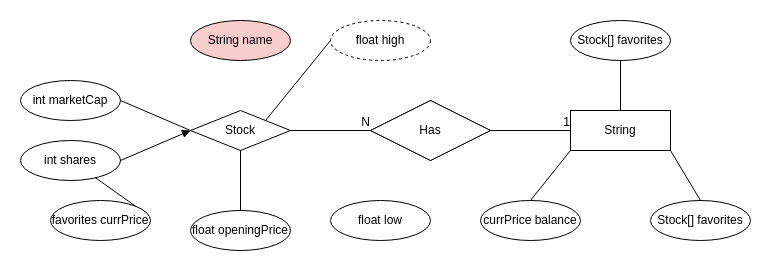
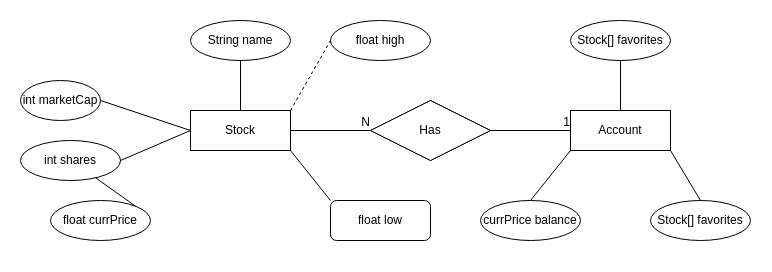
- <mxCell id="6" value="String name" style="ellipse;whiteSpace=wrap;html=1;align=center;fillColor=#f8cecc;" vertex="1" parent="1"><mxGeometry x="190" y="20" width="100" height="40" as="geometry" /></mxCell>
+ <mxCell id="6" value="String name" style="ellipse;whiteSpace=wrap;html=1;align=center;" vertex="1" parent="1"><mxGeometry x="190" y="20" width="100" height="40" as="geometry" /></mxCell>
- <mxCell id="5" value="float high" style="ellipse;whiteSpace=wrap;html=1;align=center;dashed=1;" vertex="1" parent="1"><mxGeometry x="330" y="20" width="100" height="40" as="geometry" /></mxCell>
+ <mxCell id="5" value="float high" style="ellipse;whiteSpace=wrap;html=1;align=center;" vertex="1" parent="1"><mxGeometry x="330" y="20" width="100" height="40" as="geometry" /></mxCell>
- <mxCell id="16" value="" style="endArrow=none;html=1;rounded=0;entryX=0;entryY=0.5;entryDx=0;entryDy=0;exitX=1;exitY=0;exitDx=0;exitDy=0;" edge="1" parent="1" source="4" target="5"><mxGeometry relative="1" as="geometry"><mxPoint x="90" y="340" as="sourcePoint" /><mxPoint x="250" y="340" as="targetPoint" /></mxGeometry></mxCell>
+ <mxCell id="16" value="" style="endArrow=none;html=1;rounded=0;entryX=0;entryY=0.5;entryDx=0;entryDy=0;exitX=1;exitY=0;exitDx=0;exitDy=0;dashed=1;" edge="1" parent="1" source="4" target="5"><mxGeometry relative="1" as="geometry"><mxPoint x="90" y="340" as="sourcePoint" /><mxPoint x="250" y="340" as="targetPoint" /></mxGeometry></mxCell>
+ <mxCell id="12" value="" style="endArrow=none;html=1;rounded=0;entryX=0.5;entryY=0;entryDx=0;entryDy=0;exitX=0.5;exitY=1;exitDx=0;exitDy=0;" edge="1" parent="1" source="6" target="4"><mxGeometry relative="1" as="geometry"><mxPoint x="0" y="140" as="sourcePoint" /><mxPoint x="160" y="140" as="targetPoint" /></mxGeometry></mxCell>
- <mxCell id="9" value="int marketCap" style="ellipse;whiteSpace=wrap;html=1;align=center;" vertex="1" parent="1"><mxGeometry x="20" y="80" width="100" height="40" as="geometry" /></mxCell>
+ <mxCell id="9" value="int marketCap" style="ellipse;whiteSpace=wrap;html=1;align=center;" vertex="1" parent="1"><mxGeometry x="20" y="80" width="80" height="40" as="geometry" /></mxCell>
- <mxCell id="4" value="Stock" style="rhombus;whiteSpace=wrap;html=1;align=center;" vertex="1" parent="1"><mxGeometry x="190" y="110" width="100" height="40" as="geometry" /></mxCell>
+ <mxCell id="4" value="Stock" style="whiteSpace=wrap;html=1;align=center;" vertex="1" parent="1"><mxGeometry x="190" y="110" width="100" height="40" as="geometry" /></mxCell>
- <mxCell id="3" value="String" style="whiteSpace=wrap;html=1;align=center;" vertex="1" parent="1"><mxGeometry x="570" y="110" width="100" height="40" as="geometry" /></mxCell>
+ <mxCell id="3" value="Account" style="whiteSpace=wrap;html=1;align=center;" vertex="1" parent="1"><mxGeometry x="570" y="110" width="100" height="40" as="geometry" /></mxCell>
- <mxCell id="17" value="" style="endArrow=block;html=1;rounded=0;entryX=0;entryY=0.5;entryDx=0;entryDy=0;exitX=1;exitY=0.5;exitDx=0;exitDy=0;" edge="1" parent="1" source="10" target="4"><mxGeometry relative="1" as="geometry"><mxPoint x="100" y="350" as="sourcePoint" /><mxPoint x="260" y="350" as="targetPoint" /></mxGeometry></mxCell>
+ <mxCell id="17" value="" style="endArrow=none;html=1;rounded=0;entryX=0;entryY=0.5;entryDx=0;entryDy=0;exitX=1;exitY=0.5;exitDx=0;exitDy=0;" edge="1" parent="1" source="10" target="4"><mxGeometry relative="1" as="geometry"><mxPoint x="100" y="350" as="sourcePoint" /><mxPoint x="260" y="350" as="targetPoint" /></mxGeometry></mxCell>
+ <mxCell id="15" value="" style="endArrow=none;html=1;rounded=0;entryX=0;entryY=0;entryDx=0;entryDy=0;exitX=1;exitY=1;exitDx=0;exitDy=0;" edge="1" parent="1" source="4" target="7"><mxGeometry relative="1" as="geometry"><mxPoint x="150" y="180" as="sourcePoint" /><mxPoint x="310" y="180" as="targetPoint" /></mxGeometry></mxCell>
- <mxCell id="14" value="" style="endArrow=none;html=1;rounded=0;entryX=0.5;entryY=0;entryDx=0;entryDy=0;exitX=0.5;exitY=1;exitDx=0;exitDy=0;" edge="1" parent="1" source="4" target="2"><mxGeometry relative="1" as="geometry"><mxPoint x="70" y="320" as="sourcePoint" /><mxPoint x="230" y="320" as="targetPoint" /></mxGeometry></mxCell>
- <mxCell id="8" value="favorites currPrice" style="ellipse;whiteSpace=wrap;html=1;align=center;" vertex="1" parent="1"><mxGeometry x="50" y="200" width="100" height="40" as="geometry" /></mxCell>
+ <mxCell id="8" value="float currPrice" style="ellipse;whiteSpace=wrap;html=1;align=center;" vertex="1" parent="1"><mxGeometry x="50" y="200" width="100" height="40" as="geometry" /></mxCell>
- <mxCell id="7" value="float low" style="ellipse;whiteSpace=wrap;html=1;align=center;" vertex="1" parent="1"><mxGeometry x="330" y="200" width="100" height="40" as="geometry" /></mxCell>
+ <mxCell id="7" value="float low" style="whiteSpace=wrap;html=1;align=center;rounded=1;" vertex="1" parent="1"><mxGeometry x="330" y="200" width="100" height="40" as="geometry" /></mxCell>
- <mxCell id="2" value="float openingPrice" style="ellipse;whiteSpace=wrap;html=1;align=center;" vertex="1" parent="1"><mxGeometry x="190" y="210" width="100" height="40" as="geometry" /></mxCell>
